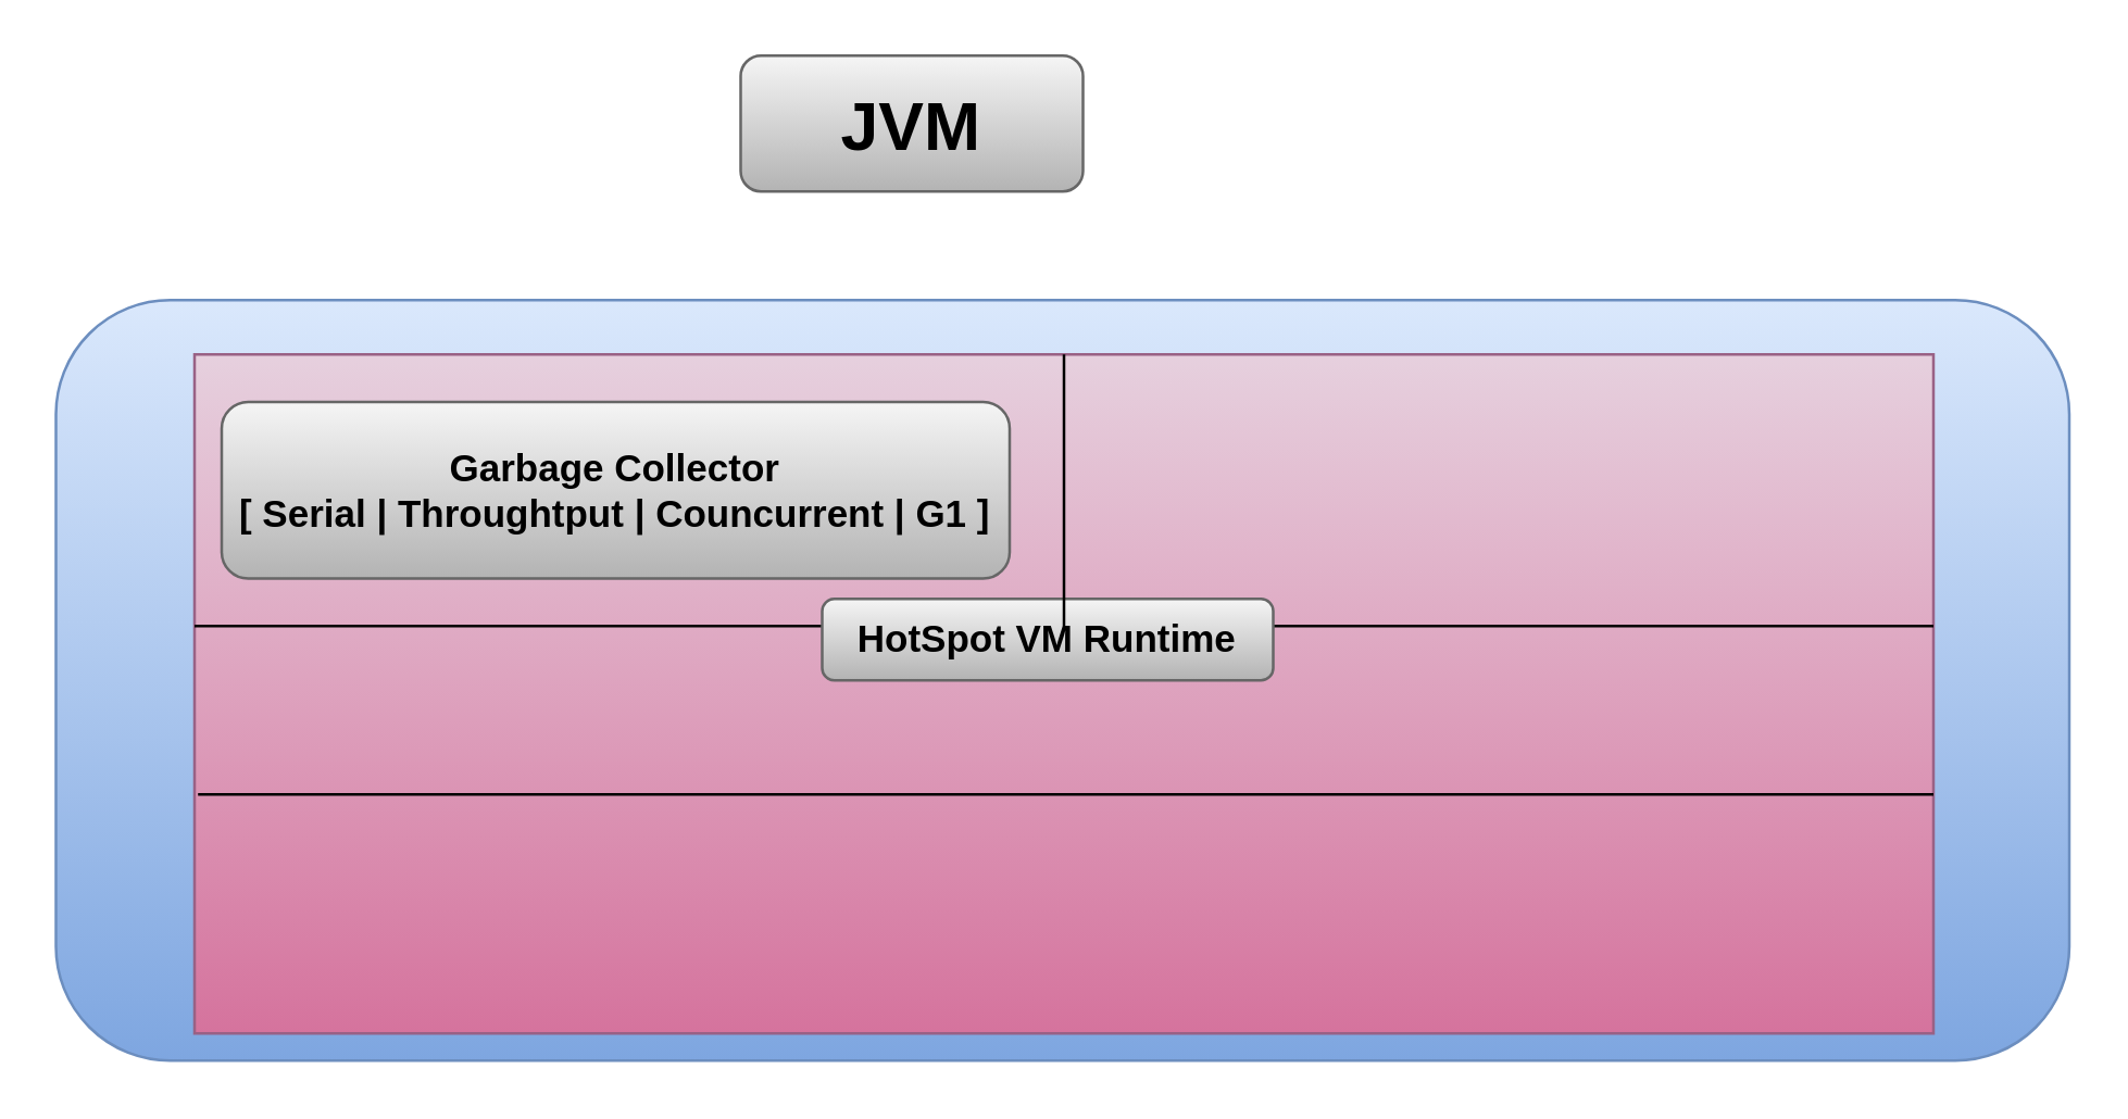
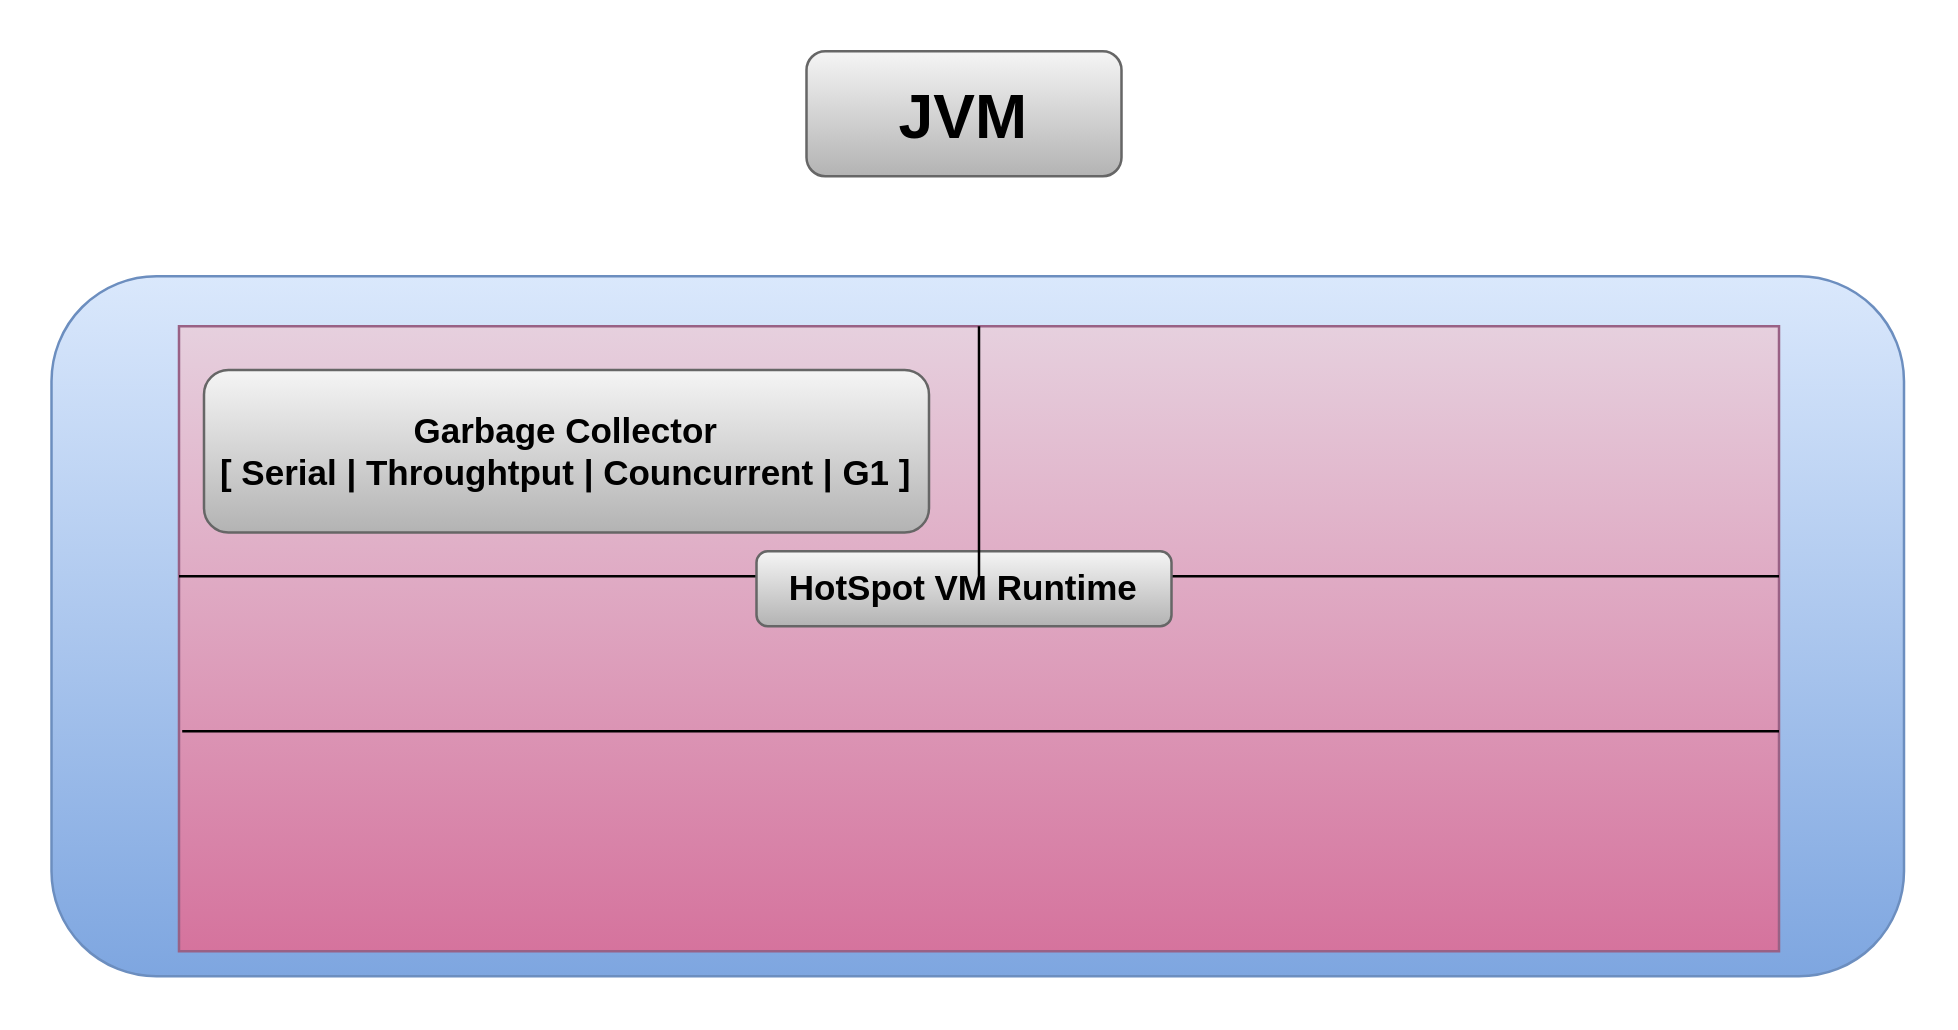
- <mxCell id="2" value="&lt;b&gt;&lt;font style=&quot;font-size: 25px;&quot;&gt;JVM&lt;/font&gt;&lt;/b&gt;" style="rounded=1;whiteSpace=wrap;html=1;fillColor=#f5f5f5;gradientColor=#b3b3b3;strokeColor=#666666;" vertex="1" parent="1"><mxGeometry x="272" y="20" width="126" height="50" as="geometry" /></mxCell>
+ <mxCell id="2" value="&lt;b&gt;&lt;font style=&quot;font-size: 25px;&quot;&gt;JVM&lt;/font&gt;&lt;/b&gt;" style="rounded=1;whiteSpace=wrap;html=1;fillColor=#f5f5f5;gradientColor=#b3b3b3;strokeColor=#666666;" vertex="1" parent="1"><mxGeometry x="322" y="20" width="126" height="50" as="geometry" /></mxCell>
